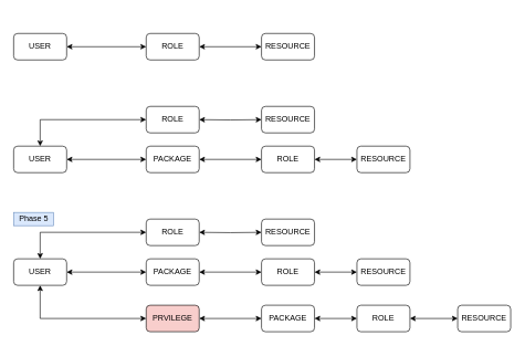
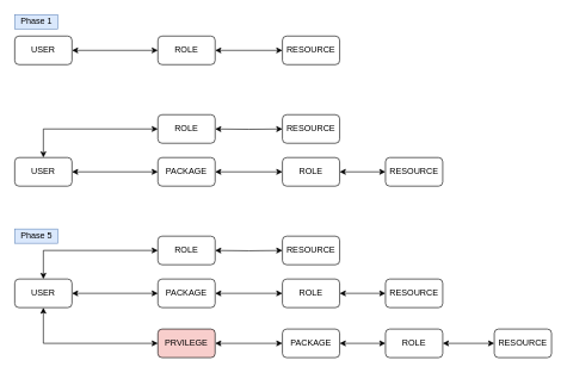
+ <mxCell id="37" value="Phase 1" style="text;html=1;align=center;verticalAlign=middle;resizable=0;points=[];autosize=1;fillColor=#dae8fc;strokeColor=#6c8ebf;" vertex="1" parent="1"><mxGeometry x="20" y="20" width="60" height="20" as="geometry" /></mxCell>
